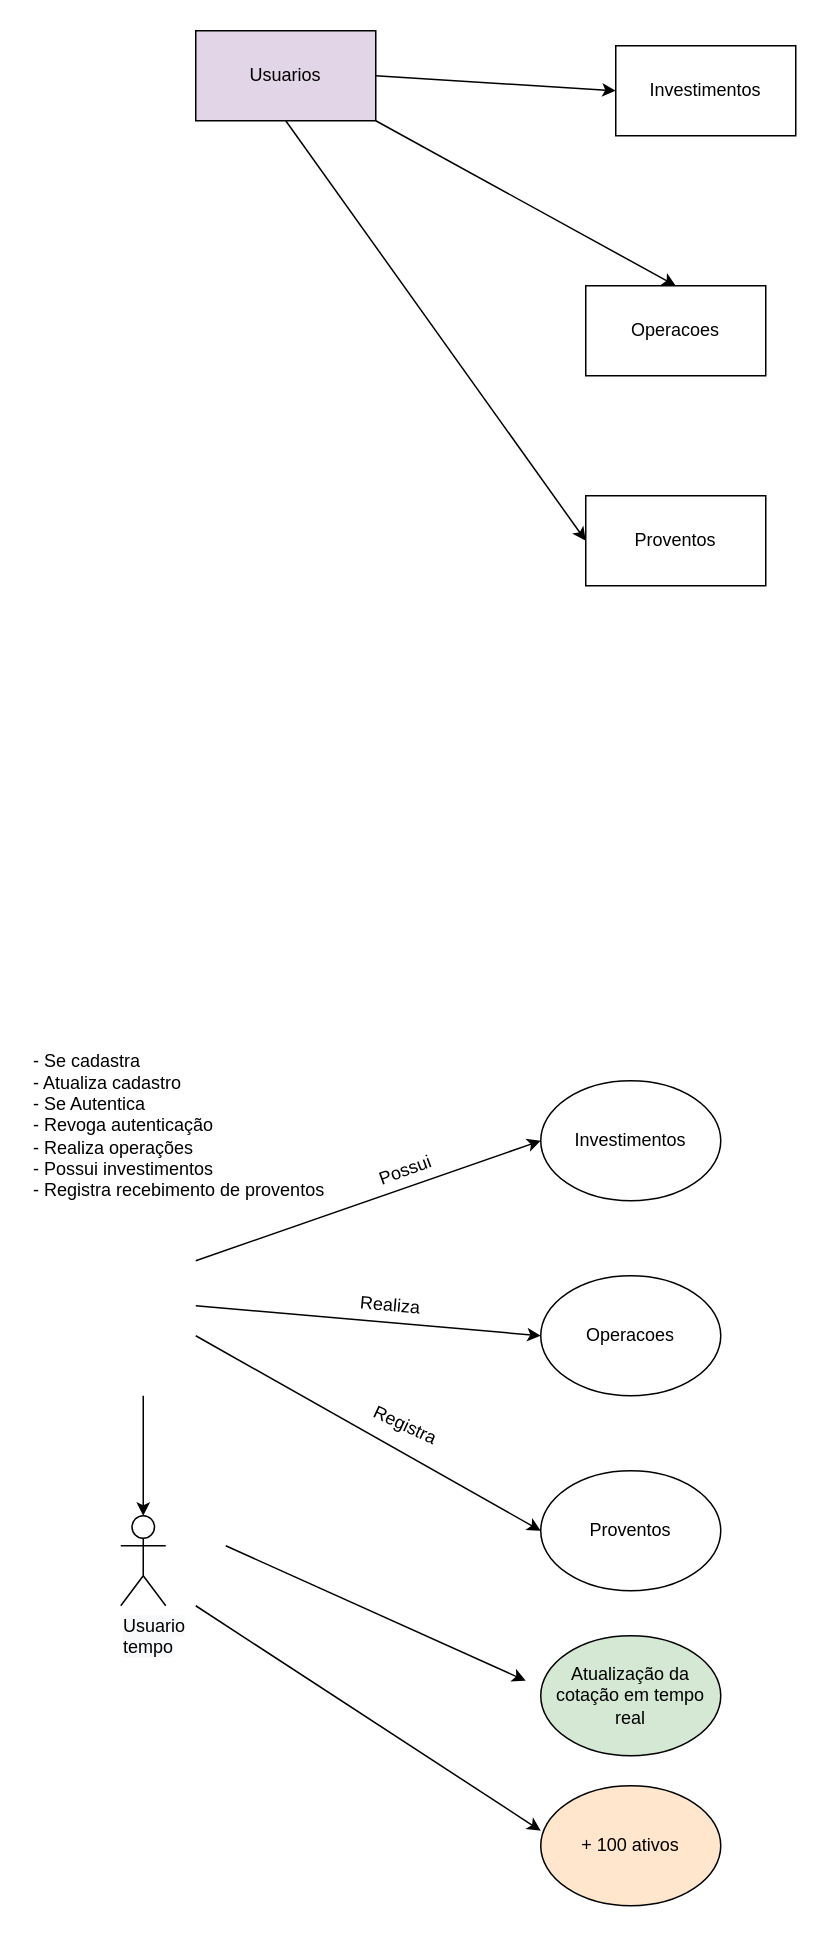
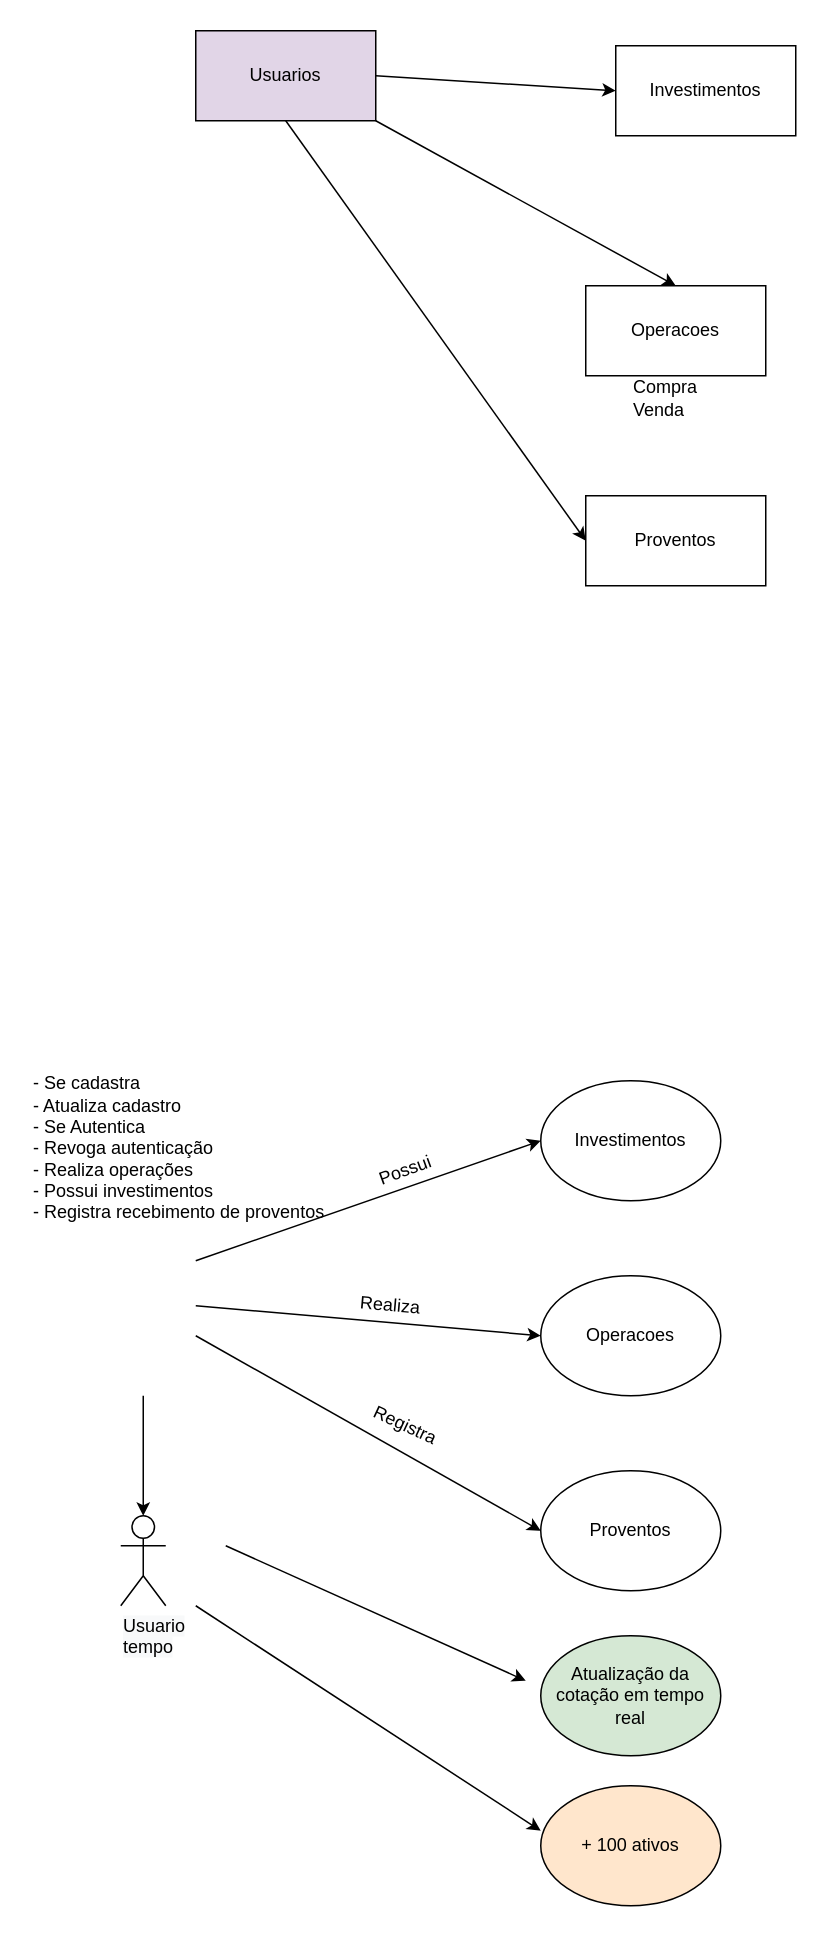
+ <mxCell id="5" value="Compra&lt;br&gt;Venda&lt;br&gt;" style="text;html=1;strokeColor=none;fillColor=none;align=left;verticalAlign=middle;whiteSpace=wrap;rounded=0;" parent="1" vertex="1"><mxGeometry x="420" y="250" width="60" height="30" as="geometry" /></mxCell>
- <mxCell id="7" value="- Se cadastra&lt;br&gt;- Atualiza cadastro&lt;br&gt;- Se Autentica&lt;br&gt;- Revoga autenticação&lt;br&gt;- Realiza operações&lt;br&gt;- Possui investimentos&lt;br&gt;- Registra recebimento de proventos&amp;nbsp;" style="text;html=1;strokeColor=none;fillColor=none;align=left;verticalAlign=middle;whiteSpace=wrap;rounded=0;" parent="1" vertex="1"><mxGeometry x="20" y="690" width="200" height="120" as="geometry" /></mxCell>
+ <mxCell id="7" value="- Se cadastra&lt;br&gt;- Atualiza cadastro&lt;br&gt;- Se Autentica&lt;br&gt;- Revoga autenticação&lt;br&gt;- Realiza operações&lt;br&gt;- Possui investimentos&lt;br&gt;- Registra recebimento de proventos&amp;nbsp;" style="text;html=1;strokeColor=none;fillColor=none;align=left;verticalAlign=middle;whiteSpace=wrap;rounded=0;" parent="1" vertex="1"><mxGeometry x="20" y="705" width="200" height="120" as="geometry" /></mxCell>
